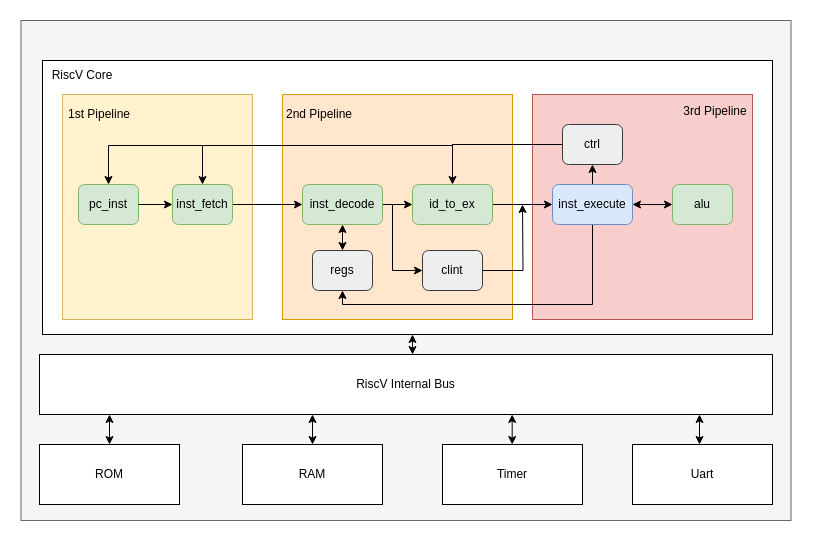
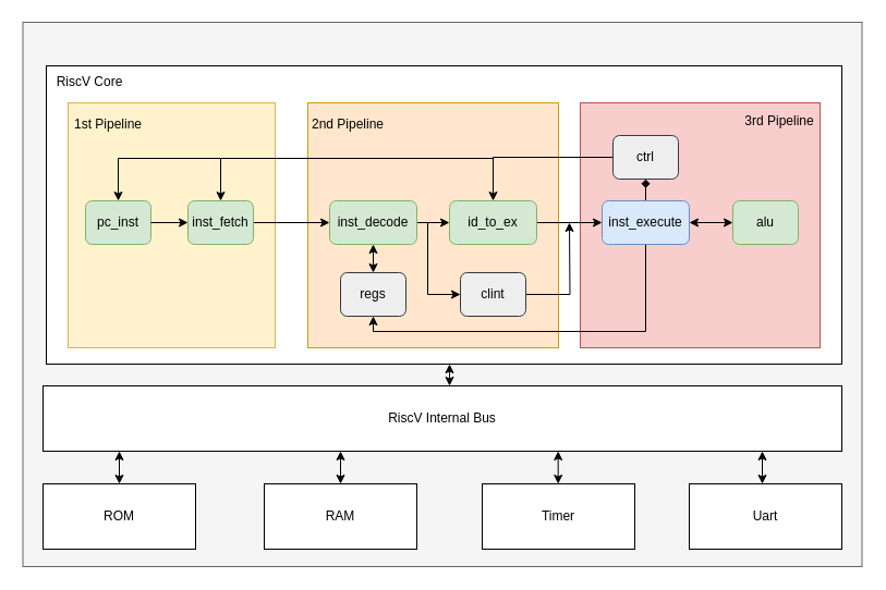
- <mxCell id="16" style="edgeStyle=orthogonalEdgeStyle;rounded=0;orthogonalLoop=1;jettySize=auto;html=1;exitX=0.5;exitY=0;exitDx=0;exitDy=0;entryX=0.5;entryY=1;entryDx=0;entryDy=0;" edge="1" parent="1" source="18" target="23"><mxGeometry relative="1" as="geometry" /></mxCell>
+ <mxCell id="16" style="edgeStyle=orthogonalEdgeStyle;rounded=0;orthogonalLoop=1;jettySize=auto;html=1;exitX=0.5;exitY=0;exitDx=0;exitDy=0;entryX=0.5;entryY=1;entryDx=0;entryDy=0;endArrow=diamond;" edge="1" parent="1" source="18" target="23"><mxGeometry relative="1" as="geometry" /></mxCell>
